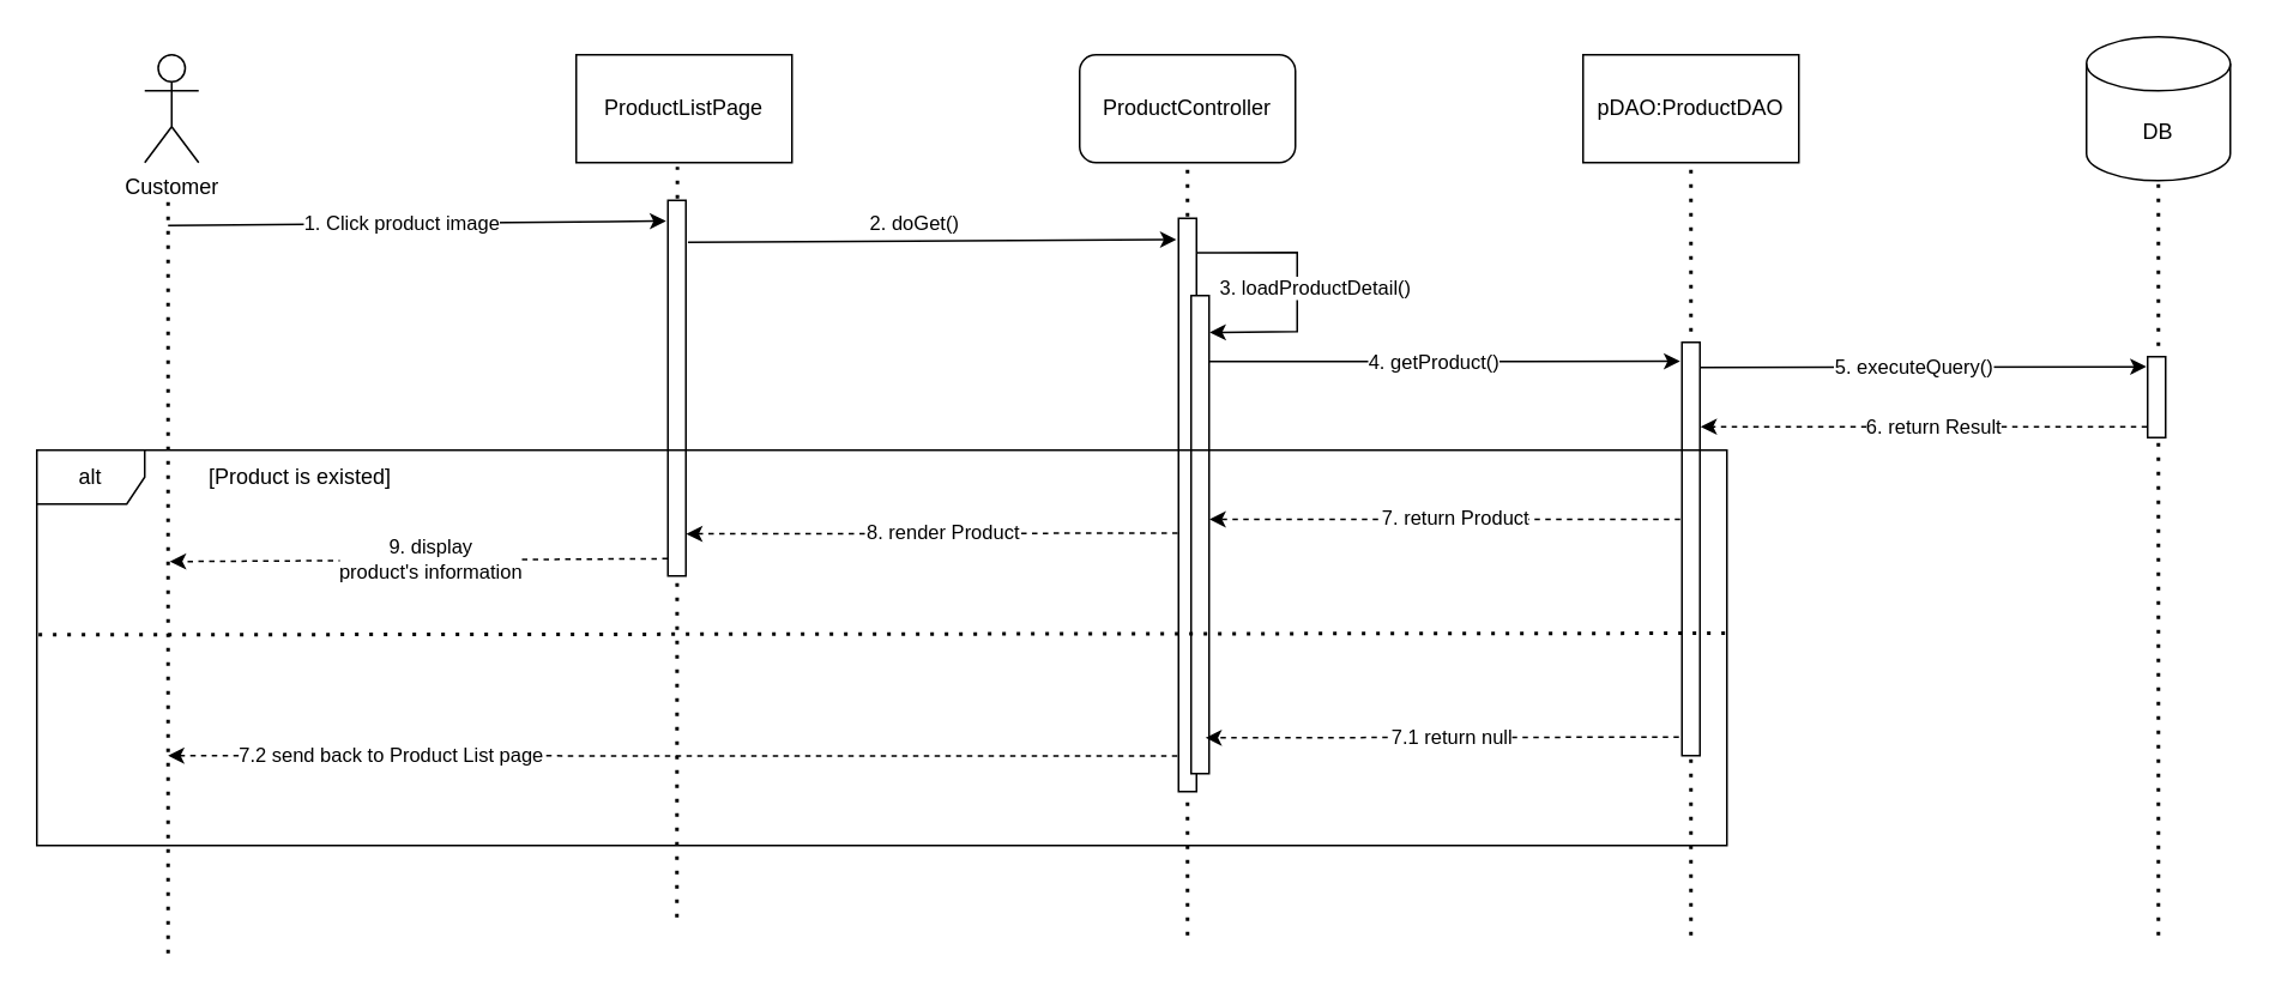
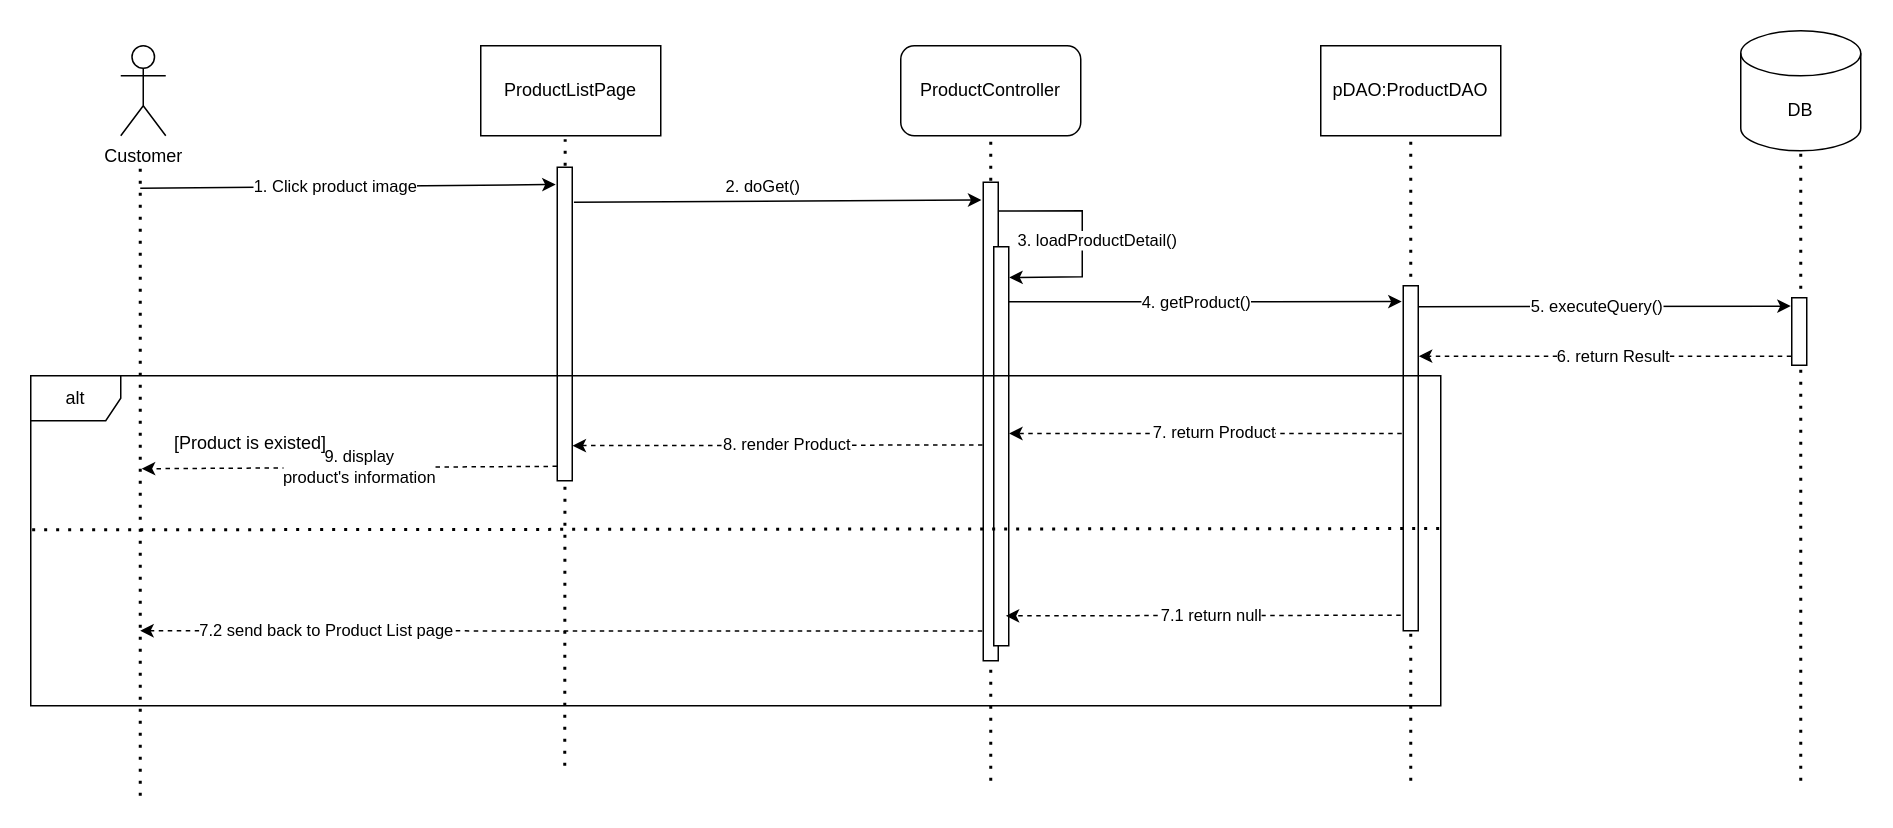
- <mxCell id="29" value="[Product is existed]" style="text;strokeColor=none;fillColor=none;align=left;verticalAlign=middle;spacingLeft=4;spacingRight=4;overflow=hidden;points=[[0,0.5],[1,0.5]];portConstraint=eastwest;rotatable=0;whiteSpace=wrap;html=1;" vertex="1" parent="1"><mxGeometry x="110" y="250" width="120" height="30" as="geometry" /></mxCell>
+ <mxCell id="29" value="[Product is existed]" style="text;strokeColor=none;fillColor=none;align=left;verticalAlign=middle;spacingLeft=4;spacingRight=4;overflow=hidden;points=[[0,0.5],[1,0.5]];portConstraint=eastwest;rotatable=0;whiteSpace=wrap;html=1;" vertex="1" parent="1"><mxGeometry x="110" y="280" width="120" height="30" as="geometry" /></mxCell>
